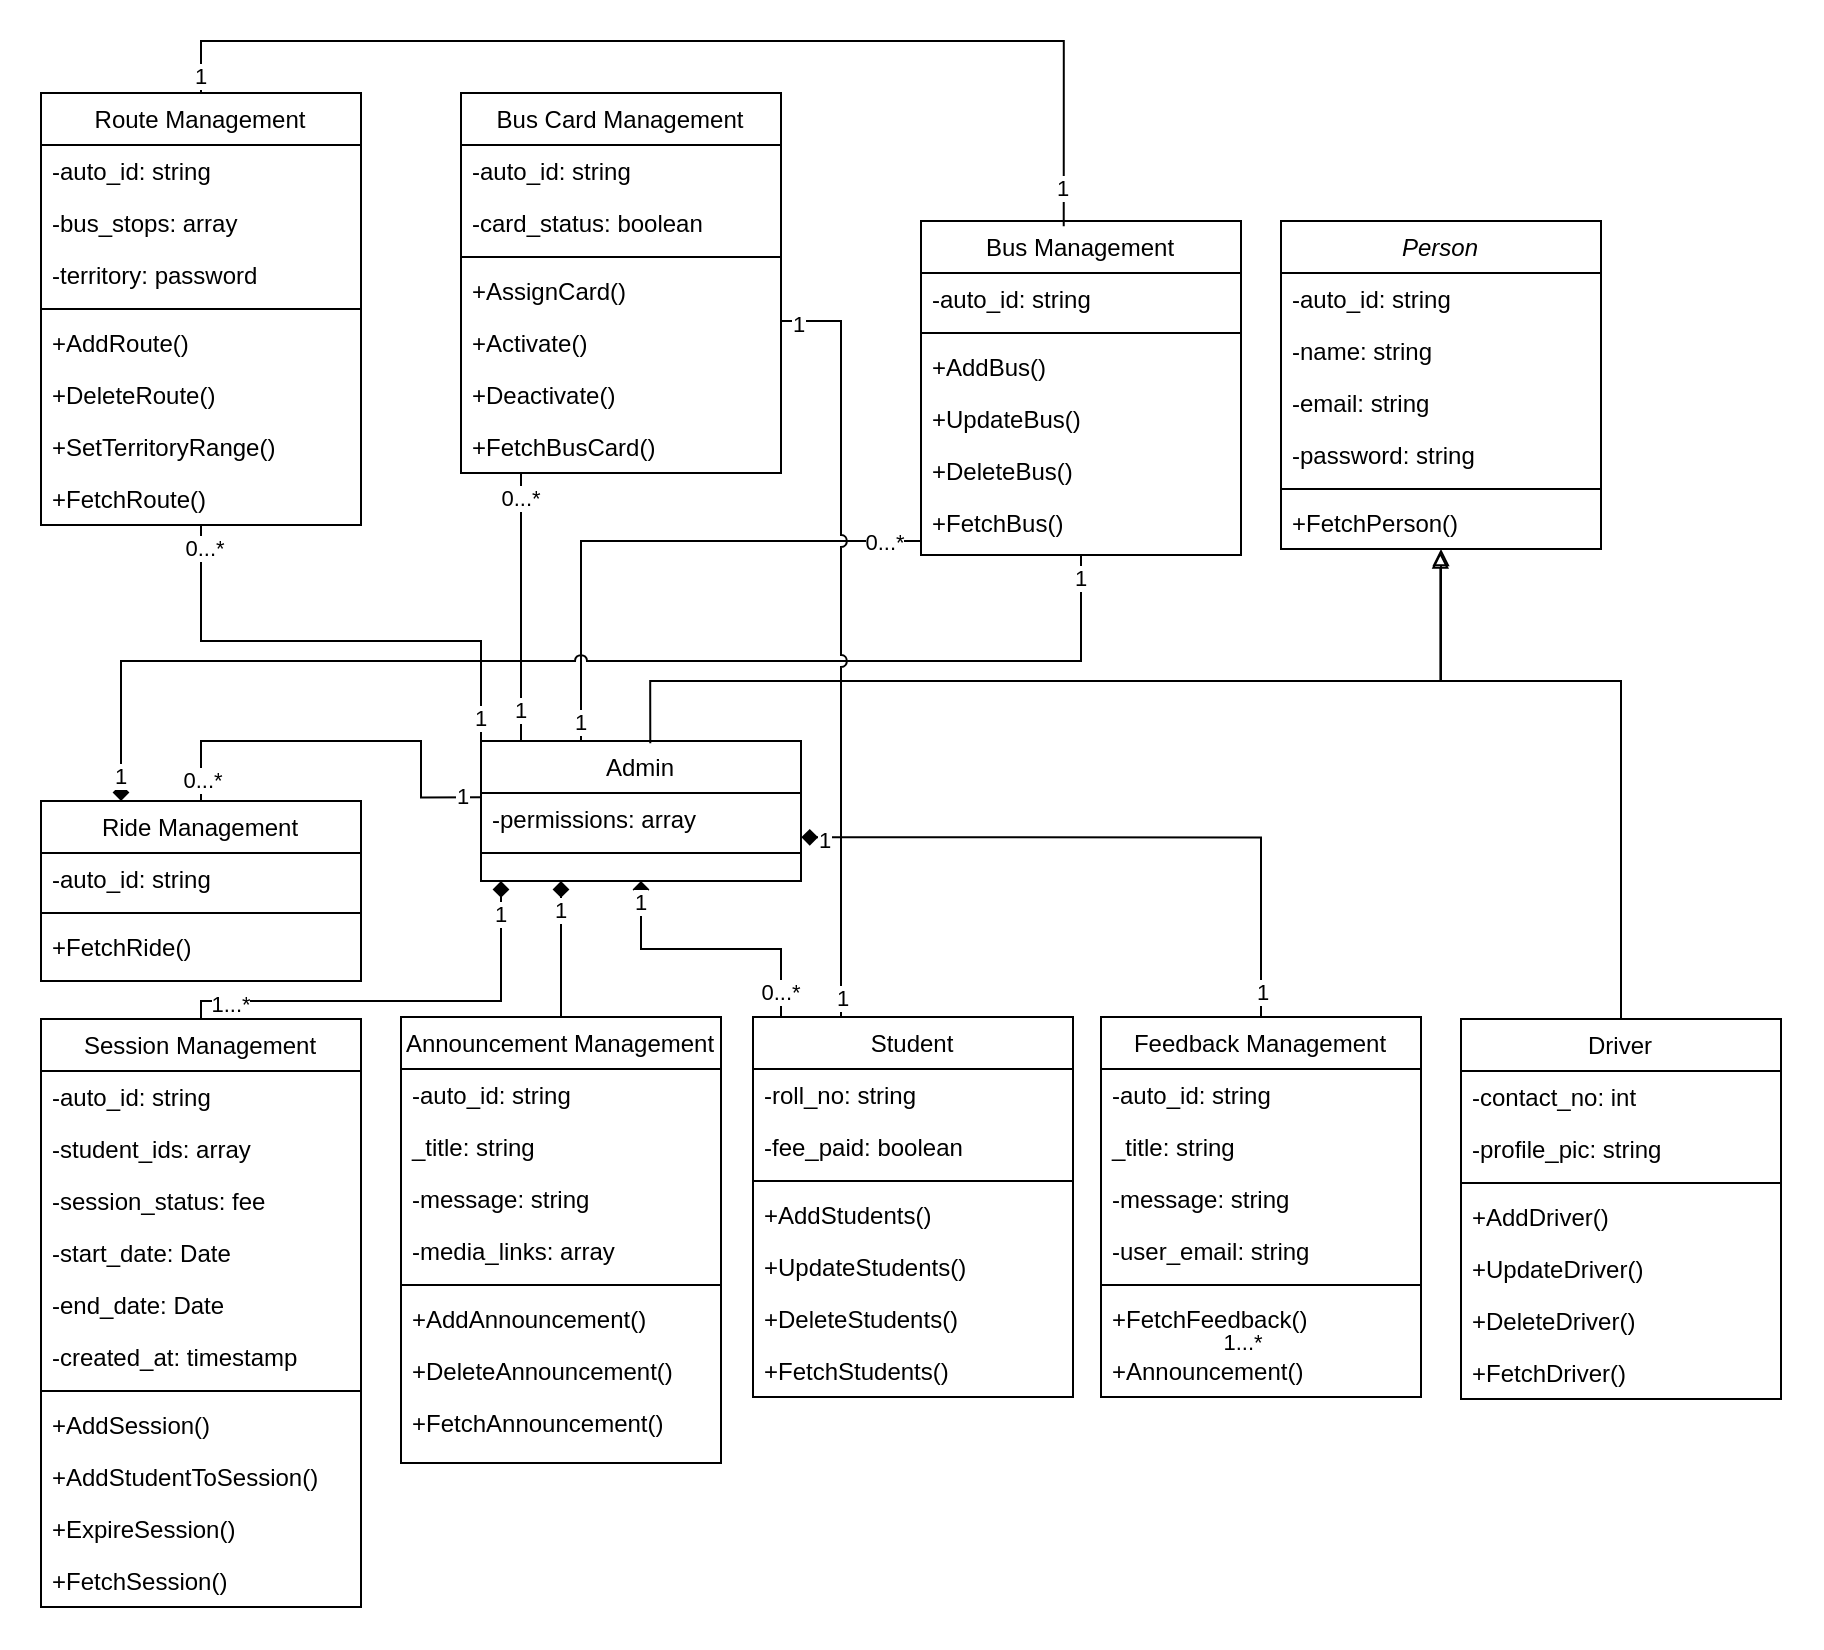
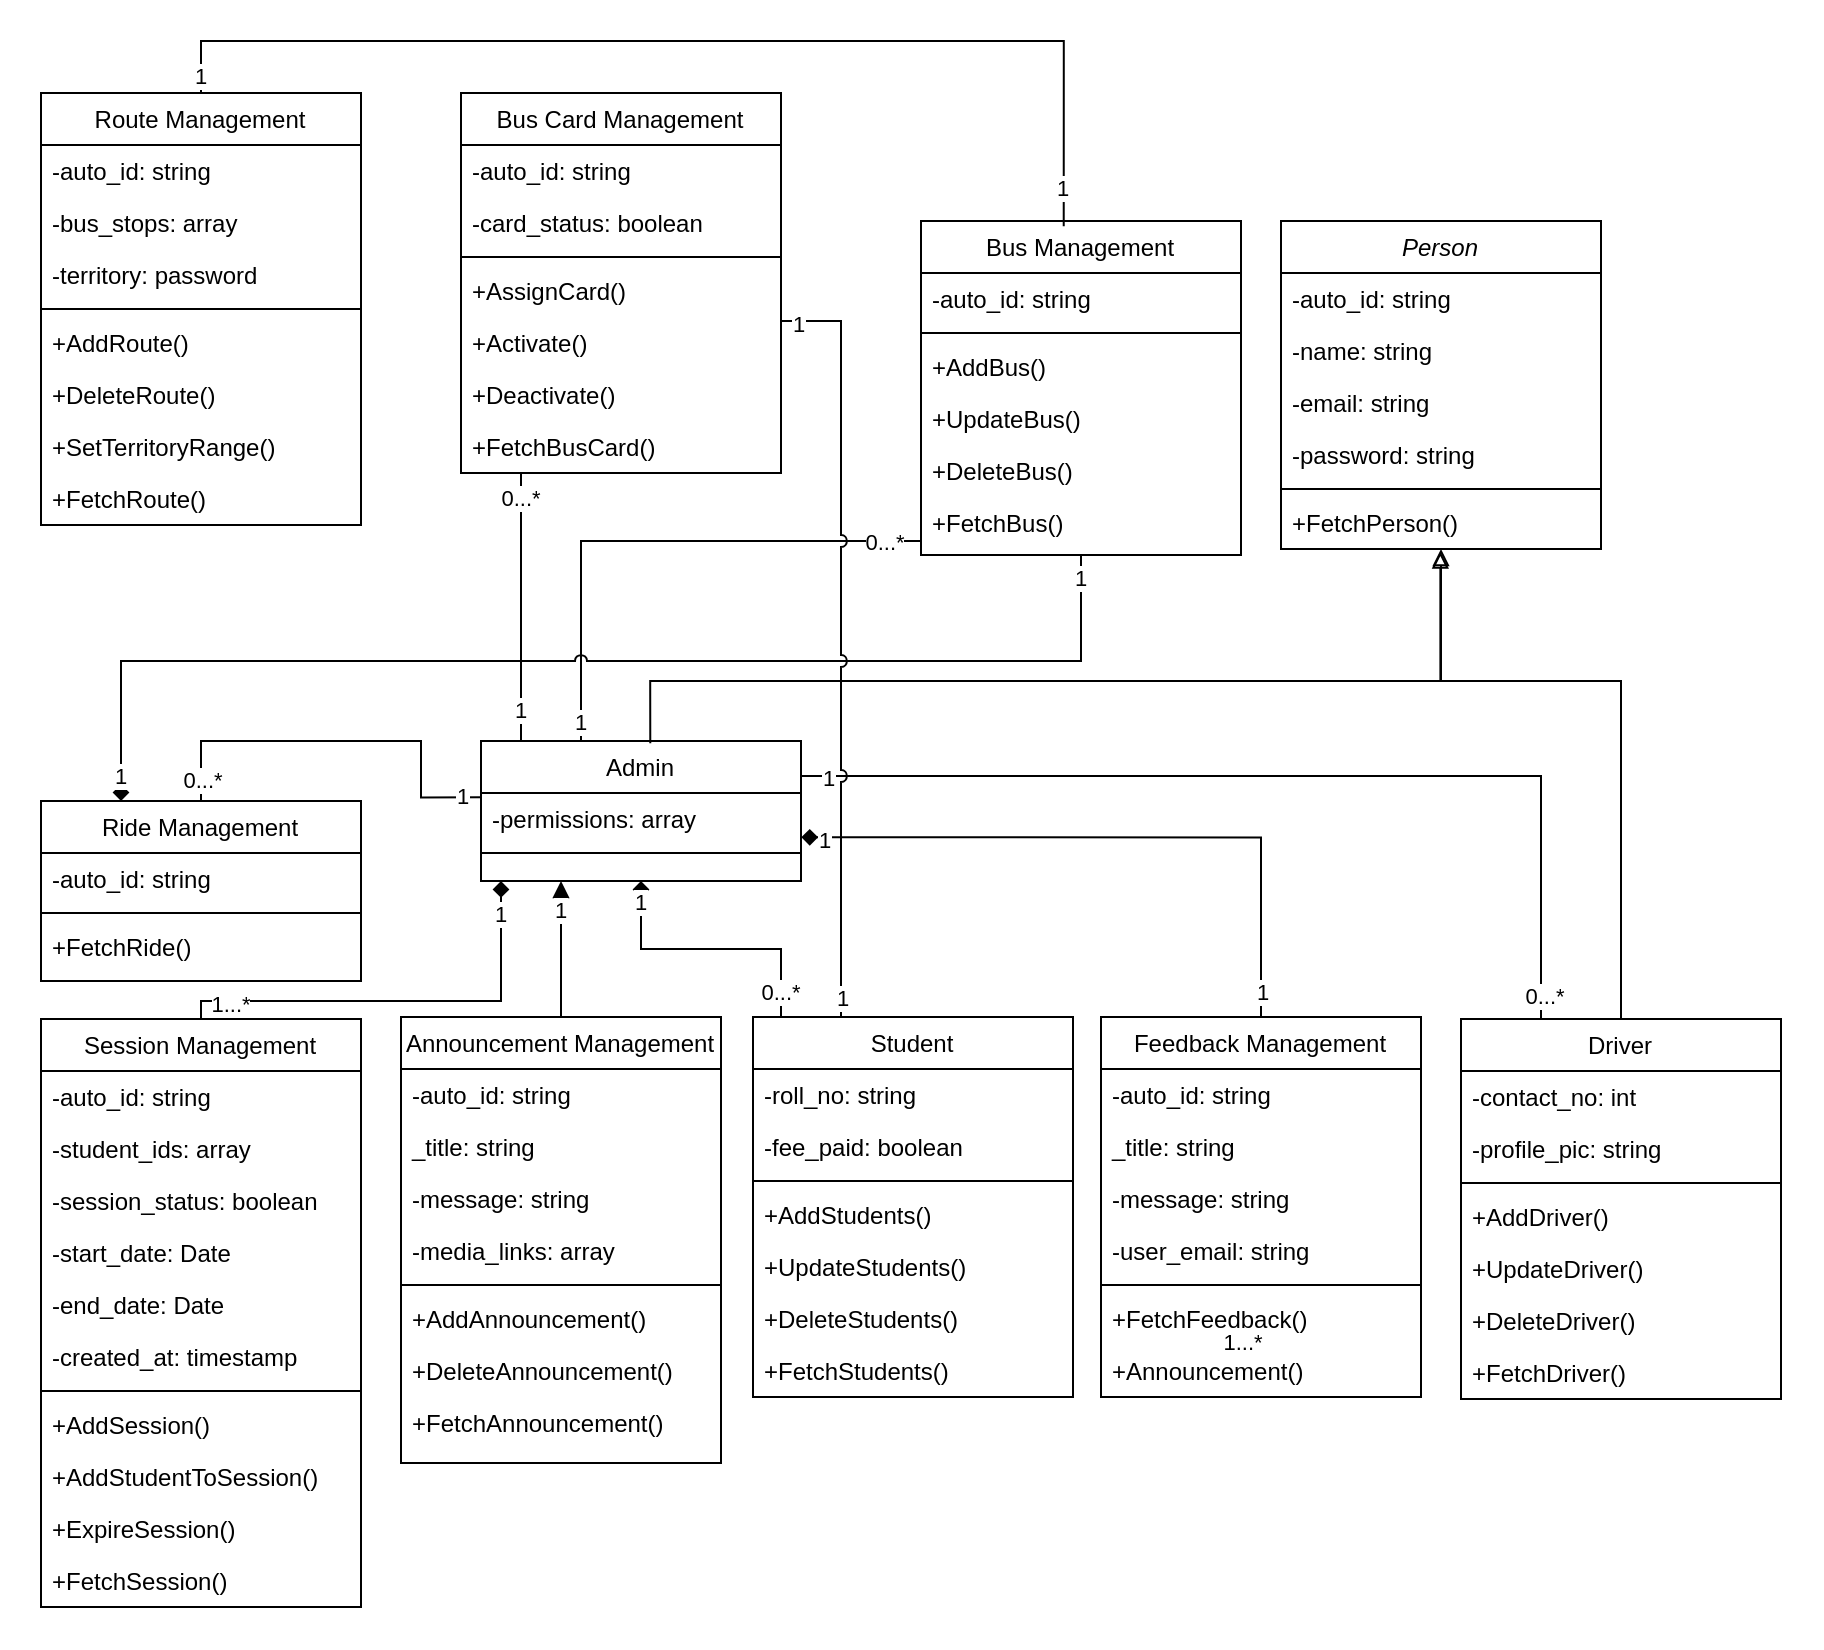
- <mxCell id="62" style="edgeStyle=orthogonalEdgeStyle;rounded=0;orthogonalLoop=1;jettySize=auto;html=1;entryX=0;entryY=0;entryDx=0;entryDy=0;endArrow=none;startFill=0;" edge="1" parent="1" source="65" target="12"><mxGeometry relative="1" as="geometry"><Array as="points"><mxPoint x="100" y="320" /><mxPoint x="240" y="320" /></Array></mxGeometry></mxCell>
- <mxCell id="63" value="1" style="edgeLabel;html=1;align=center;verticalAlign=middle;resizable=0;points=[];" vertex="1" connectable="0" parent="62"><mxGeometry x="0.906" relative="1" as="geometry"><mxPoint x="-1" as="offset" /></mxGeometry></mxCell>
- <mxCell id="64" value="0...*" style="edgeLabel;html=1;align=center;verticalAlign=middle;resizable=0;points=[];" vertex="1" connectable="0" parent="62"><mxGeometry x="-0.915" y="1" relative="1" as="geometry"><mxPoint as="offset" /></mxGeometry></mxCell>
+ <mxCell id="15" style="edgeStyle=orthogonalEdgeStyle;rounded=0;orthogonalLoop=1;jettySize=auto;html=1;exitX=0.25;exitY=0;exitDx=0;exitDy=0;entryX=1;entryY=0.25;entryDx=0;entryDy=0;endArrow=none;startFill=0;" edge="1" parent="1" source="18" target="12"><mxGeometry relative="1" as="geometry" /></mxCell>
+ <mxCell id="16" value="0...*" style="edgeLabel;html=1;align=center;verticalAlign=middle;resizable=0;points=[];" vertex="1" connectable="0" parent="15"><mxGeometry x="-0.95" y="-1" relative="1" as="geometry"><mxPoint as="offset" /></mxGeometry></mxCell>
+ <mxCell id="17" value="1" style="edgeLabel;html=1;align=center;verticalAlign=middle;resizable=0;points=[];" vertex="1" connectable="0" parent="15"><mxGeometry x="0.945" y="1" relative="1" as="geometry"><mxPoint as="offset" /></mxGeometry></mxCell>
- <mxCell id="89" style="edgeStyle=orthogonalEdgeStyle;rounded=0;orthogonalLoop=1;jettySize=auto;html=1;entryX=0.25;entryY=1;entryDx=0;entryDy=0;endArrow=diamond;startFill=0;endFill=1;" edge="1" parent="1" source="92" target="12"><mxGeometry relative="1" as="geometry" /></mxCell>
+ <mxCell id="89" style="edgeStyle=orthogonalEdgeStyle;rounded=0;orthogonalLoop=1;jettySize=auto;html=1;entryX=0.25;entryY=1;entryDx=0;entryDy=0;endArrow=block;startFill=0;endFill=1;" edge="1" parent="1" source="92" target="12"><mxGeometry relative="1" as="geometry" /></mxCell>
- <mxCell id="43" value="-session_status: fee" style="text;align=left;verticalAlign=top;spacingLeft=4;spacingRight=4;overflow=hidden;rotatable=0;points=[[0,0.5],[1,0.5]];portConstraint=eastwest;" parent="40" vertex="1"><mxGeometry y="78" width="160" height="26" as="geometry" /></mxCell>
+ <mxCell id="43" value="-session_status: boolean" style="text;align=left;verticalAlign=top;spacingLeft=4;spacingRight=4;overflow=hidden;rotatable=0;points=[[0,0.5],[1,0.5]];portConstraint=eastwest;" parent="40" vertex="1"><mxGeometry y="78" width="160" height="26" as="geometry" /></mxCell>
